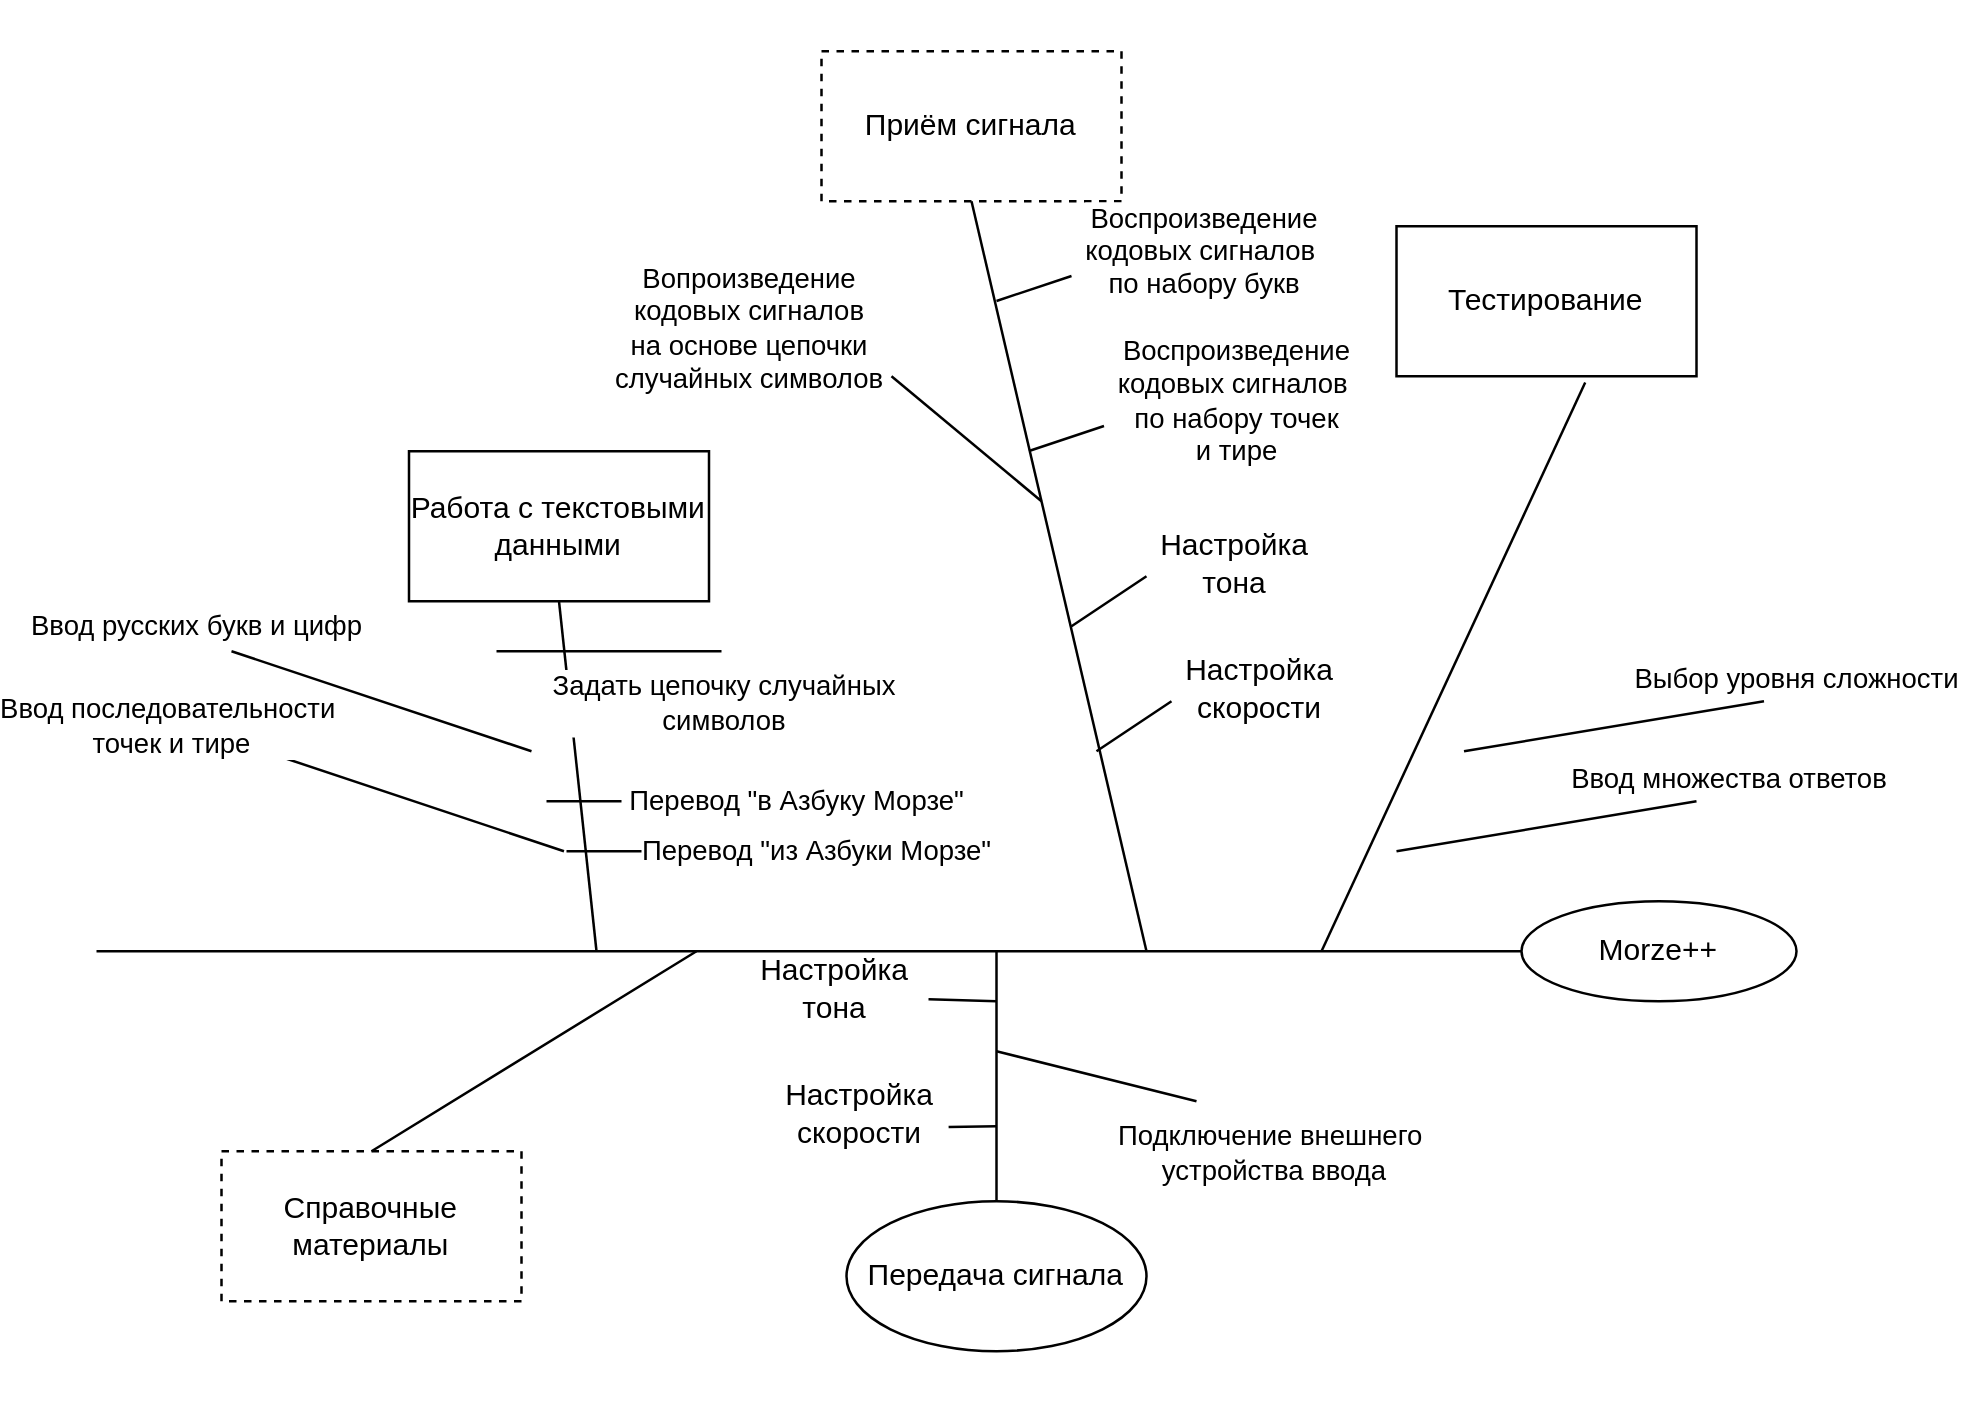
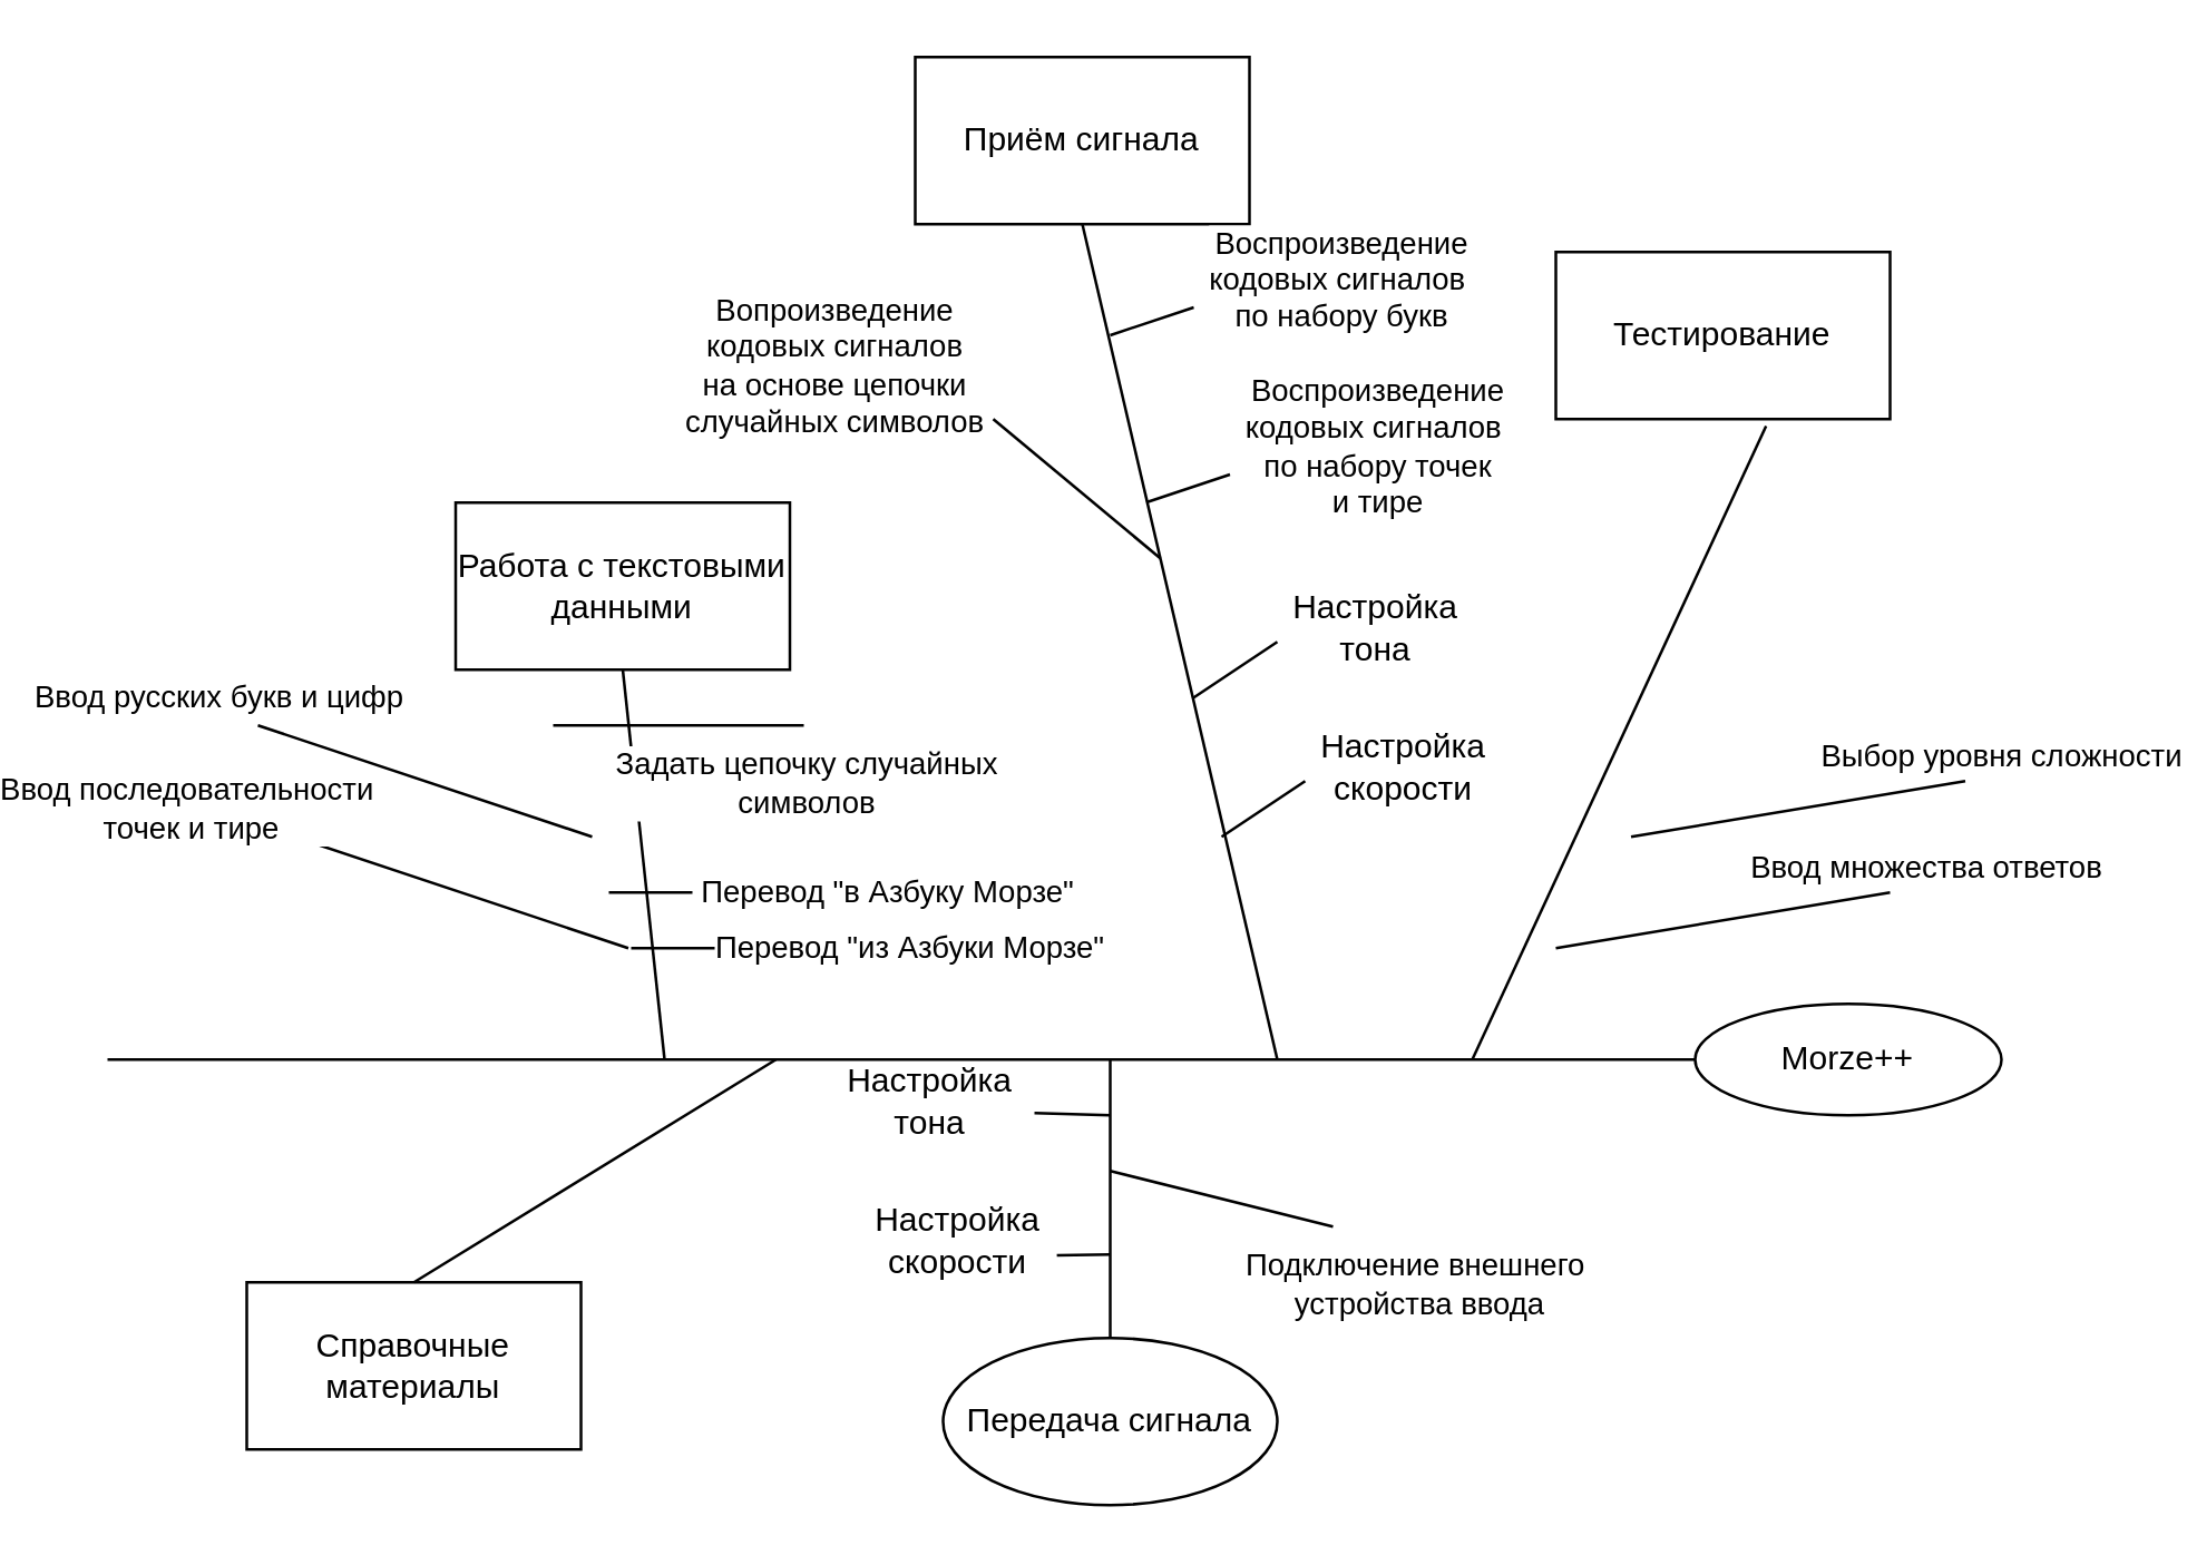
- <mxCell id="4" value="Приём сигнала" style="rounded=0;whiteSpace=wrap;html=1;dashed=1;" vertex="1" parent="1"><mxGeometry x="310" y="20" width="120" height="60" as="geometry" /></mxCell>
+ <mxCell id="4" value="Приём сигнала" style="rounded=0;whiteSpace=wrap;html=1;" vertex="1" parent="1"><mxGeometry x="310" y="20" width="120" height="60" as="geometry" /></mxCell>
- <mxCell id="6" value="Справочные материалы" style="rounded=0;whiteSpace=wrap;html=1;dashed=1;" vertex="1" parent="1"><mxGeometry x="70" y="460" width="120" height="60" as="geometry" /></mxCell>
+ <mxCell id="6" value="Справочные материалы" style="rounded=0;whiteSpace=wrap;html=1;" vertex="1" parent="1"><mxGeometry x="70" y="460" width="120" height="60" as="geometry" /></mxCell>
